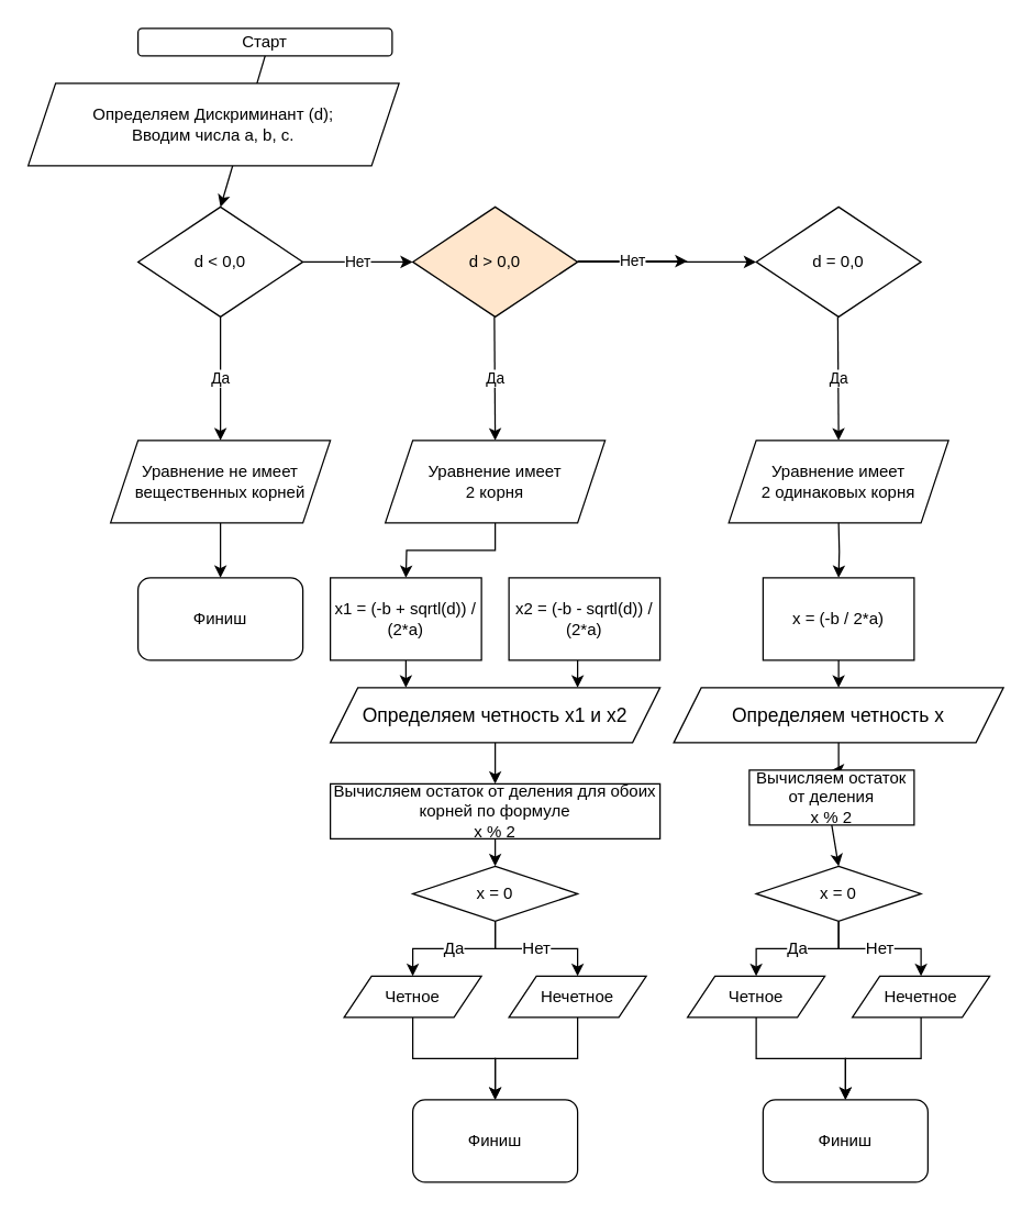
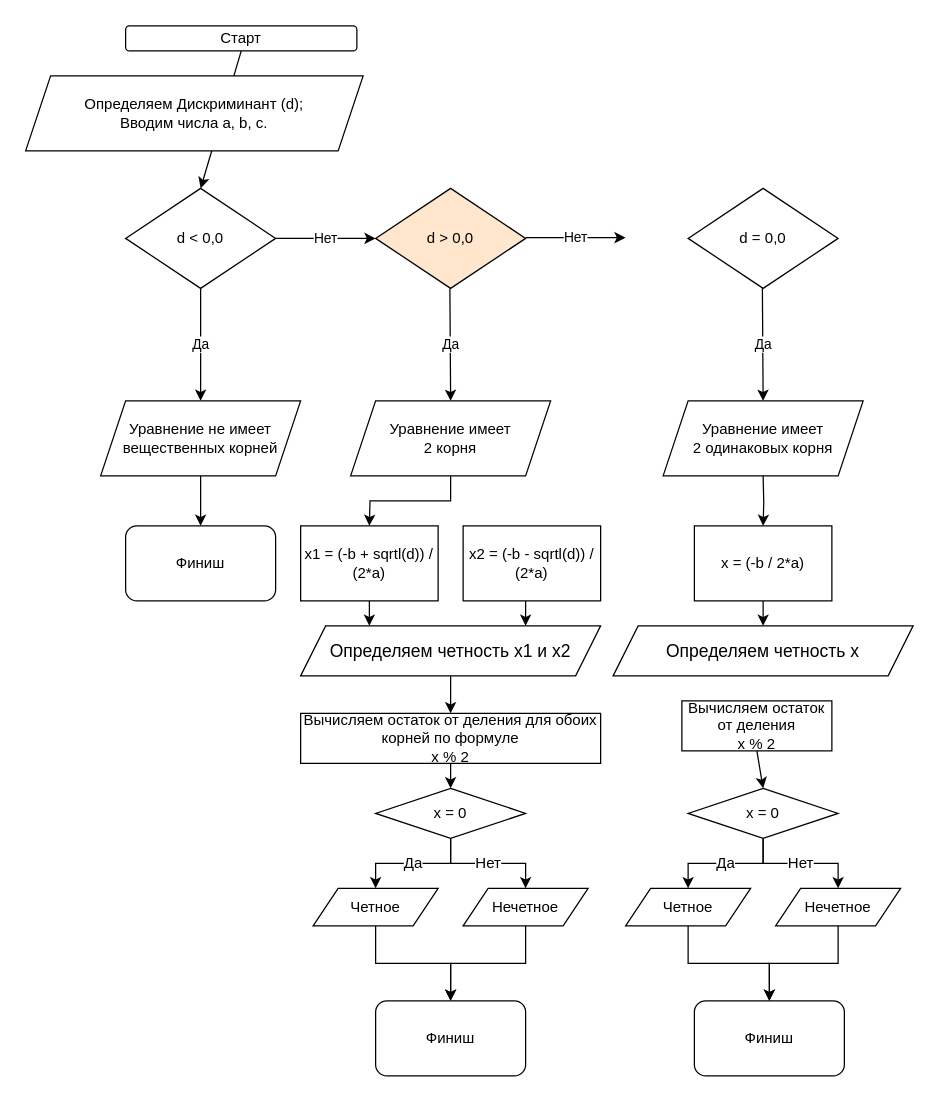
- <mxCell id="5" value="" style="edgeStyle=orthogonalEdgeStyle;rounded=0;orthogonalLoop=1;jettySize=auto;html=1;" edge="1" parent="1" source="6" target="7"><mxGeometry relative="1" as="geometry" /></mxCell>
- <mxCell id="38" value="" style="edgeStyle=orthogonalEdgeStyle;rounded=0;orthogonalLoop=1;jettySize=auto;html=1;fontSize=12;" edge="1" parent="1" source="39" target="49"><mxGeometry relative="1" as="geometry" /></mxCell>
